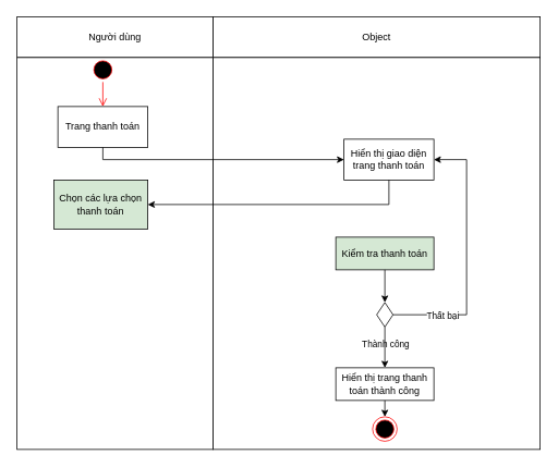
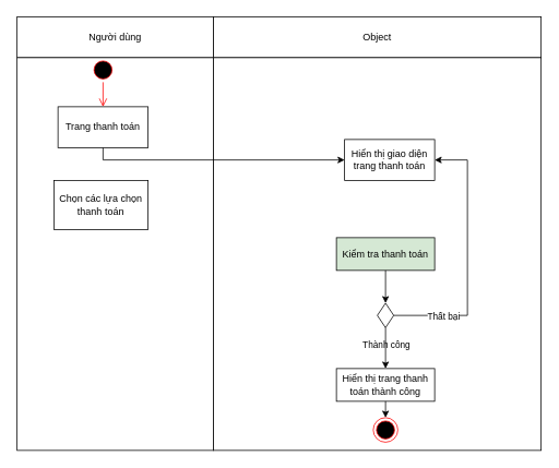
- <mxCell id="11" value="Chọn các lựa chọn thanh toán" style="rounded=0;whiteSpace=wrap;html=1;fillColor=#d5e8d4;" vertex="1" parent="1"><mxGeometry x="65" y="220" width="115" height="60" as="geometry" /></mxCell>
+ <mxCell id="11" value="Chọn các lựa chọn thanh toán" style="rounded=0;whiteSpace=wrap;html=1;" vertex="1" parent="1"><mxGeometry x="65" y="220" width="115" height="60" as="geometry" /></mxCell>
- <mxCell id="12" value="" style="endArrow=classic;html=1;rounded=0;entryX=1;entryY=0.5;entryDx=0;entryDy=0;exitX=0.5;exitY=1;exitDx=0;exitDy=0;edgeStyle=orthogonalEdgeStyle;" edge="1" parent="1" source="9" target="11"><mxGeometry width="50" height="50" relative="1" as="geometry"><mxPoint x="380" y="280" as="sourcePoint" /><mxPoint x="430" y="230" as="targetPoint" /></mxGeometry></mxCell>
